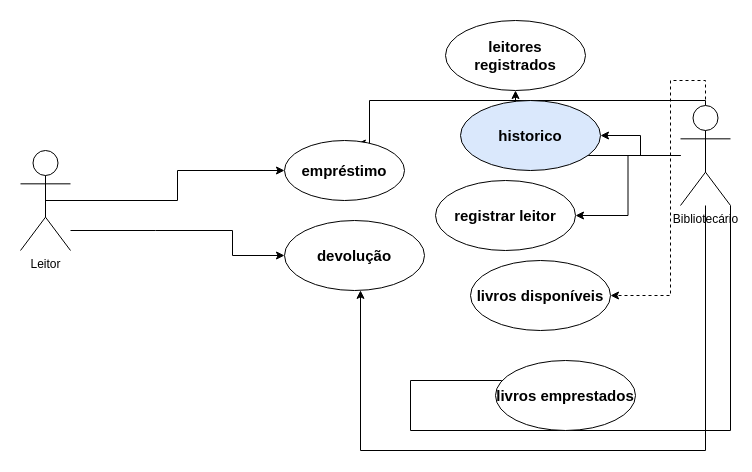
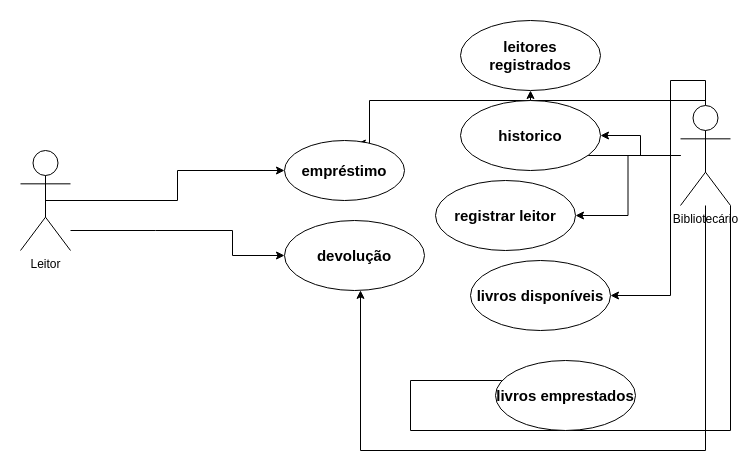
- <mxCell id="18" value="&lt;font style=&quot;font-size: 15px;&quot;&gt;&lt;b&gt;leitores registrados&lt;/b&gt;&lt;/font&gt;" style="ellipse;whiteSpace=wrap;html=1;" vertex="1" parent="1"><mxGeometry x="445" y="20" width="140" height="70" as="geometry" /></mxCell>
+ <mxCell id="18" value="&lt;font style=&quot;font-size: 15px;&quot;&gt;&lt;b&gt;leitores registrados&lt;/b&gt;&lt;/font&gt;" style="ellipse;whiteSpace=wrap;html=1;" vertex="1" parent="1"><mxGeometry x="460" width="140" height="70" as="geometry" y="20" /></mxCell>
- <mxCell id="17" value="&lt;b&gt;&lt;font style=&quot;font-size: 15px;&quot;&gt;historico&lt;/font&gt;&lt;/b&gt;" style="ellipse;whiteSpace=wrap;html=1;fillColor=#dae8fc;" vertex="1" parent="1"><mxGeometry x="460" y="100" width="140" height="70" as="geometry" /></mxCell>
+ <mxCell id="17" value="&lt;b&gt;&lt;font style=&quot;font-size: 15px;&quot;&gt;historico&lt;/font&gt;&lt;/b&gt;" style="ellipse;whiteSpace=wrap;html=1;" vertex="1" parent="1"><mxGeometry x="460" y="100" width="140" height="70" as="geometry" /></mxCell>
- <mxCell id="7" style="edgeStyle=orthogonalEdgeStyle;rounded=0;orthogonalLoop=1;jettySize=auto;html=1;entryX=1;entryY=0.5;entryDx=0;entryDy=0;dashed=1;" edge="1" parent="1" source="9" target="14"><mxGeometry relative="1" as="geometry"><Array as="points"><mxPoint x="670" y="80" /><mxPoint x="670" y="295" /></Array></mxGeometry></mxCell>
+ <mxCell id="7" style="edgeStyle=orthogonalEdgeStyle;rounded=0;orthogonalLoop=1;jettySize=auto;html=1;entryX=1;entryY=0.5;entryDx=0;entryDy=0;" edge="1" parent="1" source="9" target="14"><mxGeometry relative="1" as="geometry"><Array as="points"><mxPoint x="670" y="80" /><mxPoint x="670" y="295" /></Array></mxGeometry></mxCell>
